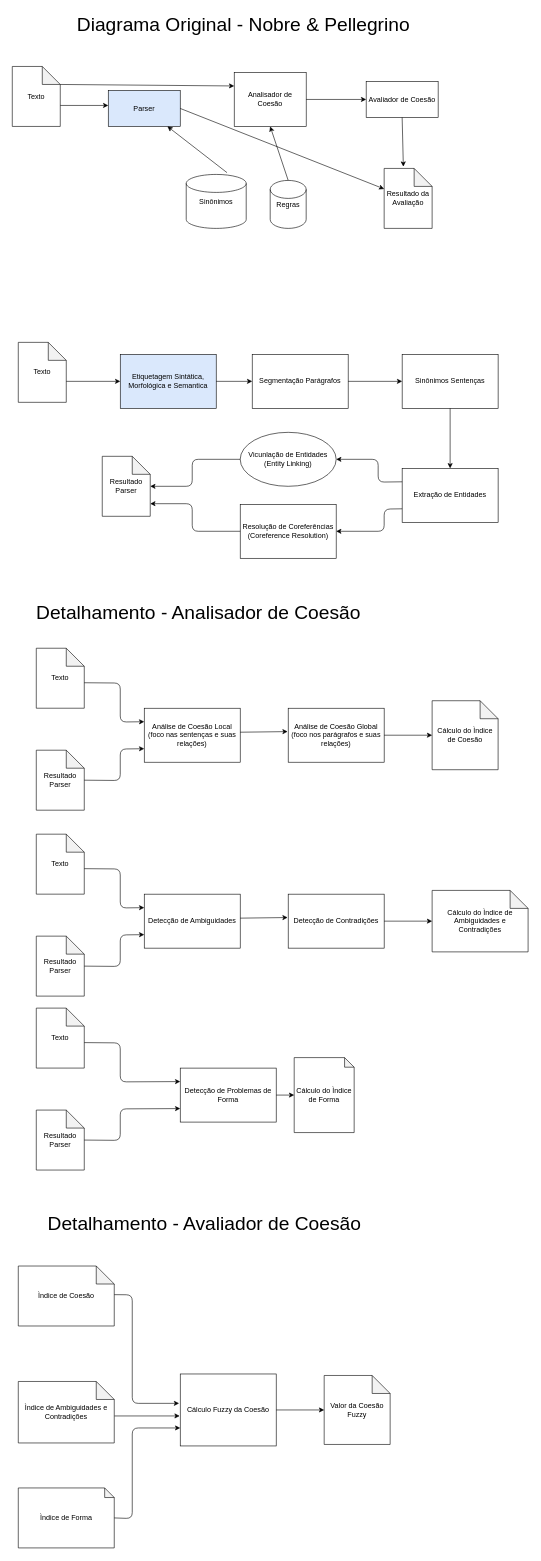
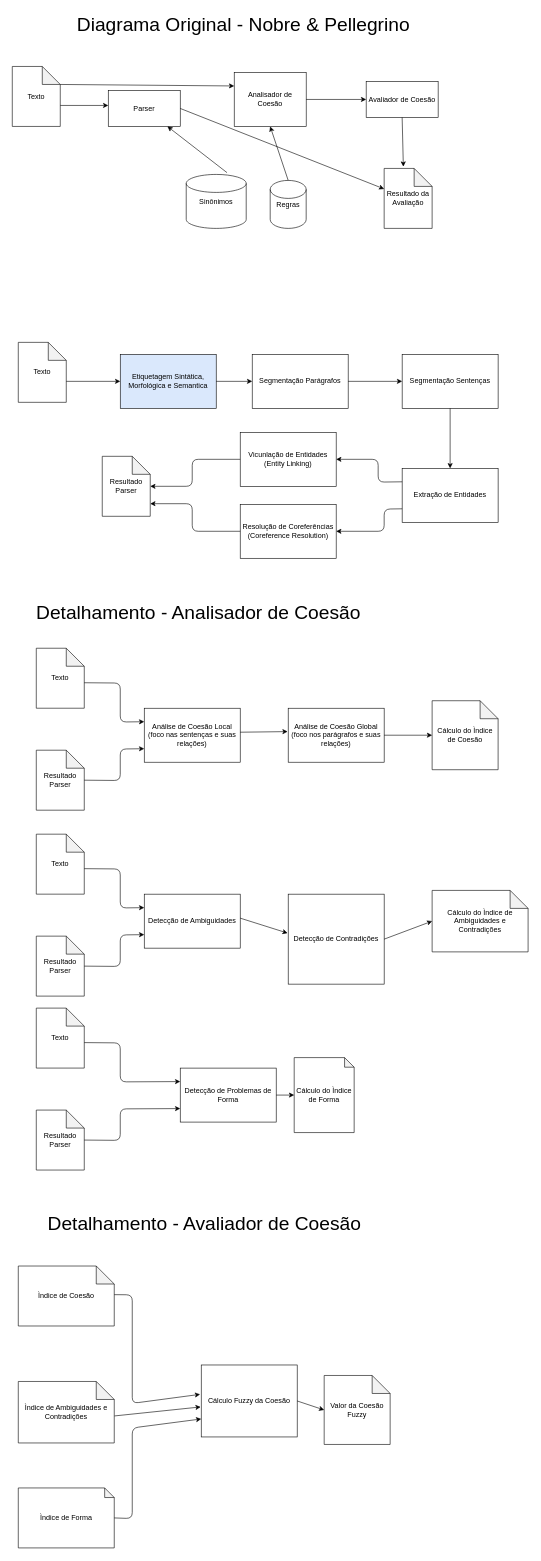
- <mxCell id="3" value="Parser" style="rounded=0;whiteSpace=wrap;html=1;fillColor=#dae8fc;" parent="1" vertex="1"><mxGeometry x="180" y="150" width="120" height="60" as="geometry" /></mxCell>
+ <mxCell id="3" value="Parser" style="rounded=0;whiteSpace=wrap;html=1;" parent="1" vertex="1"><mxGeometry x="180" y="150" width="120" height="60" as="geometry" /></mxCell>
- <mxCell id="22" value="Sinônimos Sentenças" style="rounded=0;whiteSpace=wrap;html=1;" vertex="1" parent="1"><mxGeometry x="670" y="590" width="160" height="90" as="geometry" /></mxCell>
+ <mxCell id="22" value="Segmentação Sentenças" style="rounded=0;whiteSpace=wrap;html=1;" vertex="1" parent="1"><mxGeometry x="670" y="590" width="160" height="90" as="geometry" /></mxCell>
- <mxCell id="26" value="Vicunlação de Entidades (Entity Linking)" style="ellipse;whiteSpace=wrap;html=1;" vertex="1" parent="1"><mxGeometry x="400" y="720" width="160" height="90" as="geometry" /></mxCell>
+ <mxCell id="26" value="Vicunlação de Entidades (Entity Linking)" style="rounded=0;whiteSpace=wrap;html=1;" vertex="1" parent="1"><mxGeometry x="400" y="720" width="160" height="90" as="geometry" /></mxCell>
- <mxCell id="46" value="Detecção de Contradições" style="rounded=0;whiteSpace=wrap;html=1;" vertex="1" parent="1"><mxGeometry x="480" y="1490" width="160" height="90" as="geometry" /></mxCell>
+ <mxCell id="46" value="Detecção de Contradições" style="rounded=0;whiteSpace=wrap;html=1;" vertex="1" parent="1"><mxGeometry x="480" y="1490" width="160" height="150" as="geometry" /></mxCell>
- <mxCell id="60" value="Cálculo Fuzzy da Coesão" style="rounded=0;whiteSpace=wrap;html=1;" vertex="1" parent="1"><mxGeometry x="300" y="2290" width="160" height="120" as="geometry" /></mxCell>
+ <mxCell id="60" value="Cálculo Fuzzy da Coesão" style="rounded=0;whiteSpace=wrap;html=1;" vertex="1" parent="1"><mxGeometry x="335" y="2275" width="160" height="120" as="geometry" /></mxCell>
